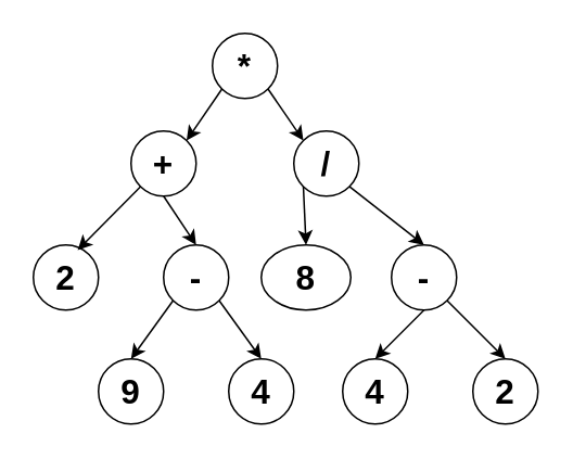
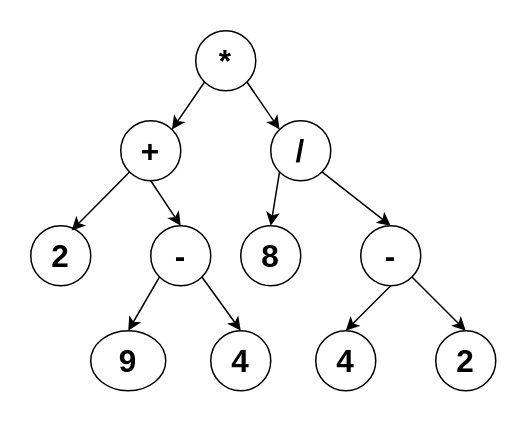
- <mxCell id="16" value="&lt;b&gt;&lt;font style=&quot;font-size: 21px;&quot;&gt;8&lt;/font&gt;&lt;/b&gt;" style="ellipse;whiteSpace=wrap;html=1;aspect=fixed;" vertex="1" parent="1"><mxGeometry x="160" y="150" width="55" height="40" as="geometry" /></mxCell>
+ <mxCell id="16" value="&lt;b&gt;&lt;font style=&quot;font-size: 21px;&quot;&gt;8&lt;/font&gt;&lt;/b&gt;" style="ellipse;whiteSpace=wrap;html=1;aspect=fixed;" vertex="1" parent="1"><mxGeometry x="160" y="150" width="40" height="40" as="geometry" /></mxCell>
- <mxCell id="14" value="&lt;b&gt;&lt;font style=&quot;font-size: 21px;&quot;&gt;9&lt;/font&gt;&lt;/b&gt;" style="ellipse;whiteSpace=wrap;html=1;aspect=fixed;" vertex="1" parent="1"><mxGeometry x="60" y="220" width="40" height="40" as="geometry" /></mxCell>
+ <mxCell id="14" value="&lt;b&gt;&lt;font style=&quot;font-size: 21px;&quot;&gt;9&lt;/font&gt;&lt;/b&gt;" style="ellipse;whiteSpace=wrap;html=1;aspect=fixed;" vertex="1" parent="1"><mxGeometry x="60" y="220" width="50" height="40" as="geometry" /></mxCell>
